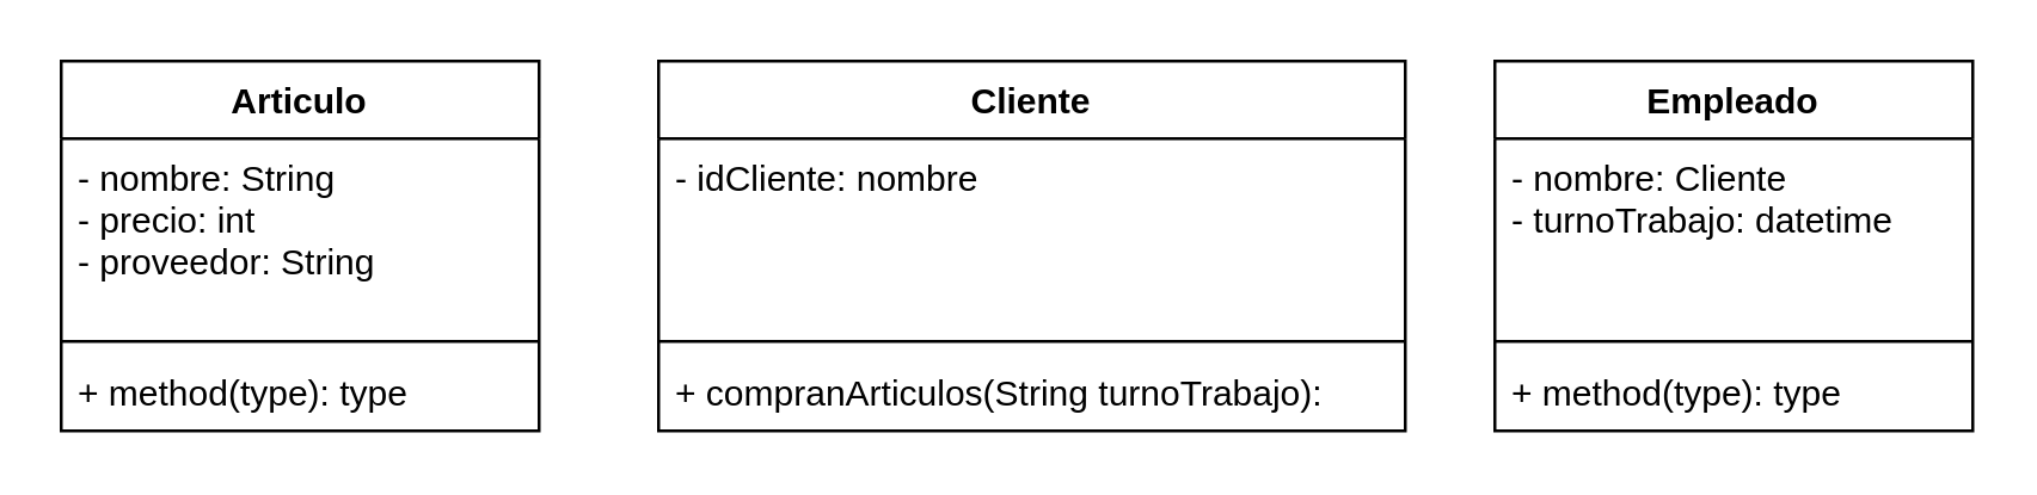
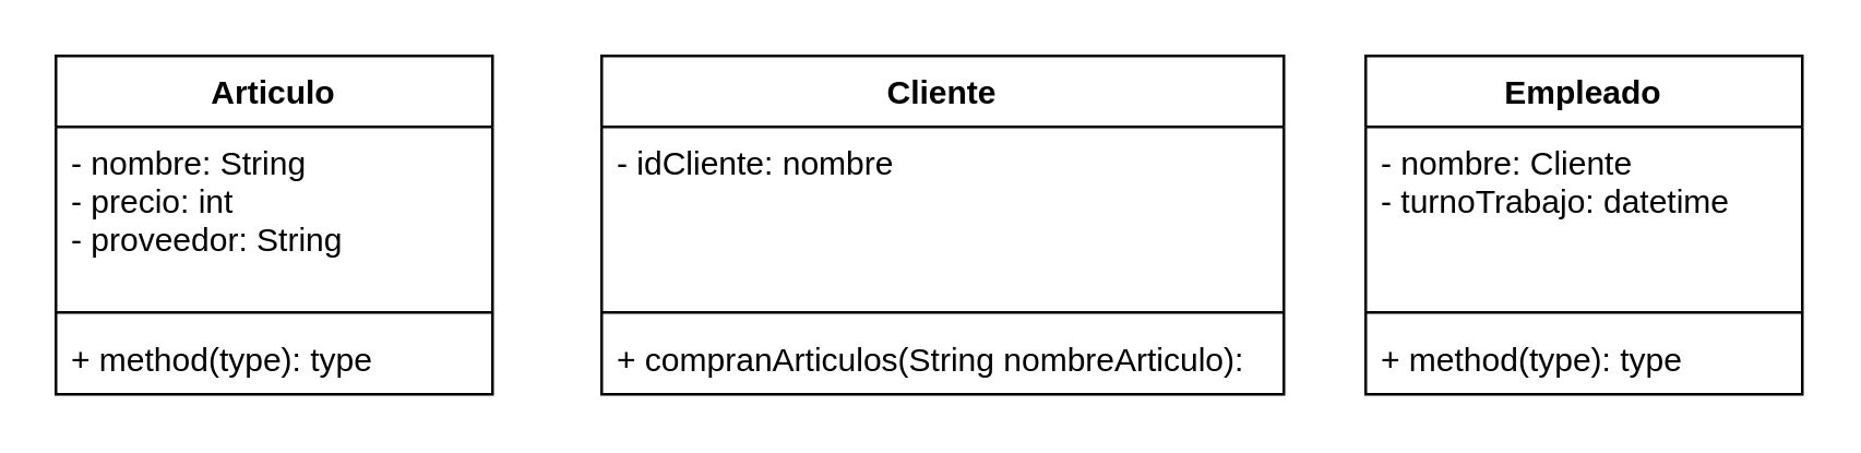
- <mxCell id="9" value="+ compranArticulos(String turnoTrabajo): " style="text;strokeColor=none;fillColor=none;align=left;verticalAlign=top;spacingLeft=4;spacingRight=4;overflow=hidden;rotatable=0;points=[[0,0.5],[1,0.5]];portConstraint=eastwest;" vertex="1" parent="6"><mxGeometry y="98" width="250" height="26" as="geometry" /></mxCell>
+ <mxCell id="9" value="+ compranArticulos(String nombreArticulo): " style="text;strokeColor=none;fillColor=none;align=left;verticalAlign=top;spacingLeft=4;spacingRight=4;overflow=hidden;rotatable=0;points=[[0,0.5],[1,0.5]];portConstraint=eastwest;" vertex="1" parent="6"><mxGeometry y="98" width="250" height="26" as="geometry" /></mxCell>
